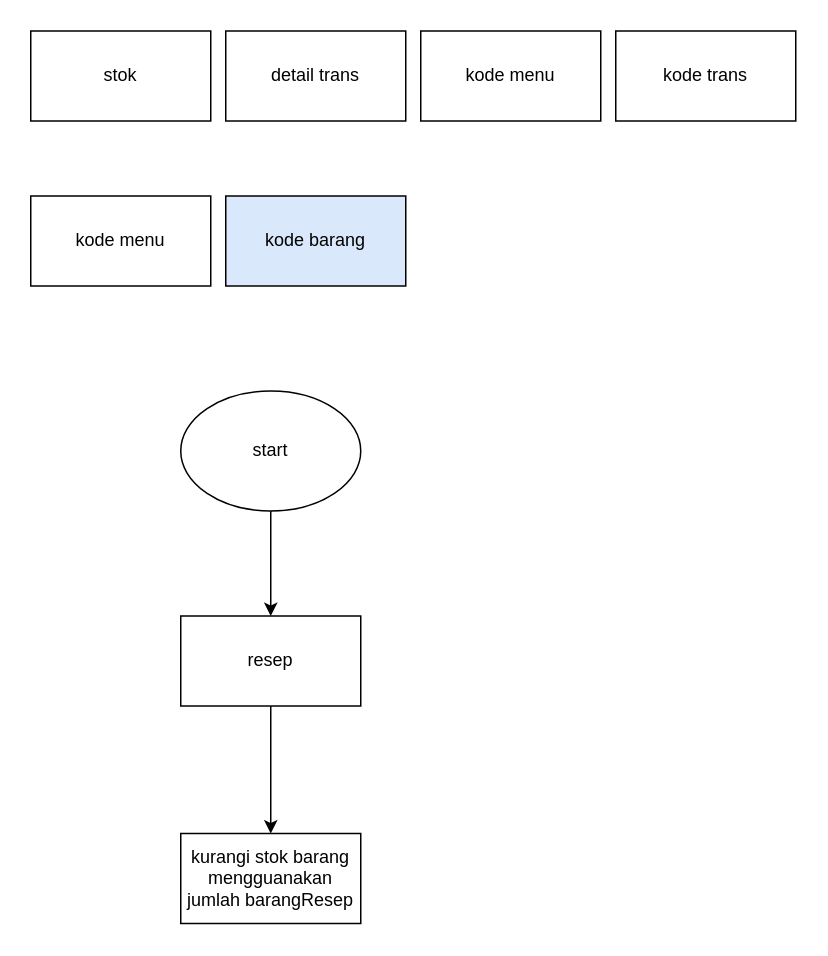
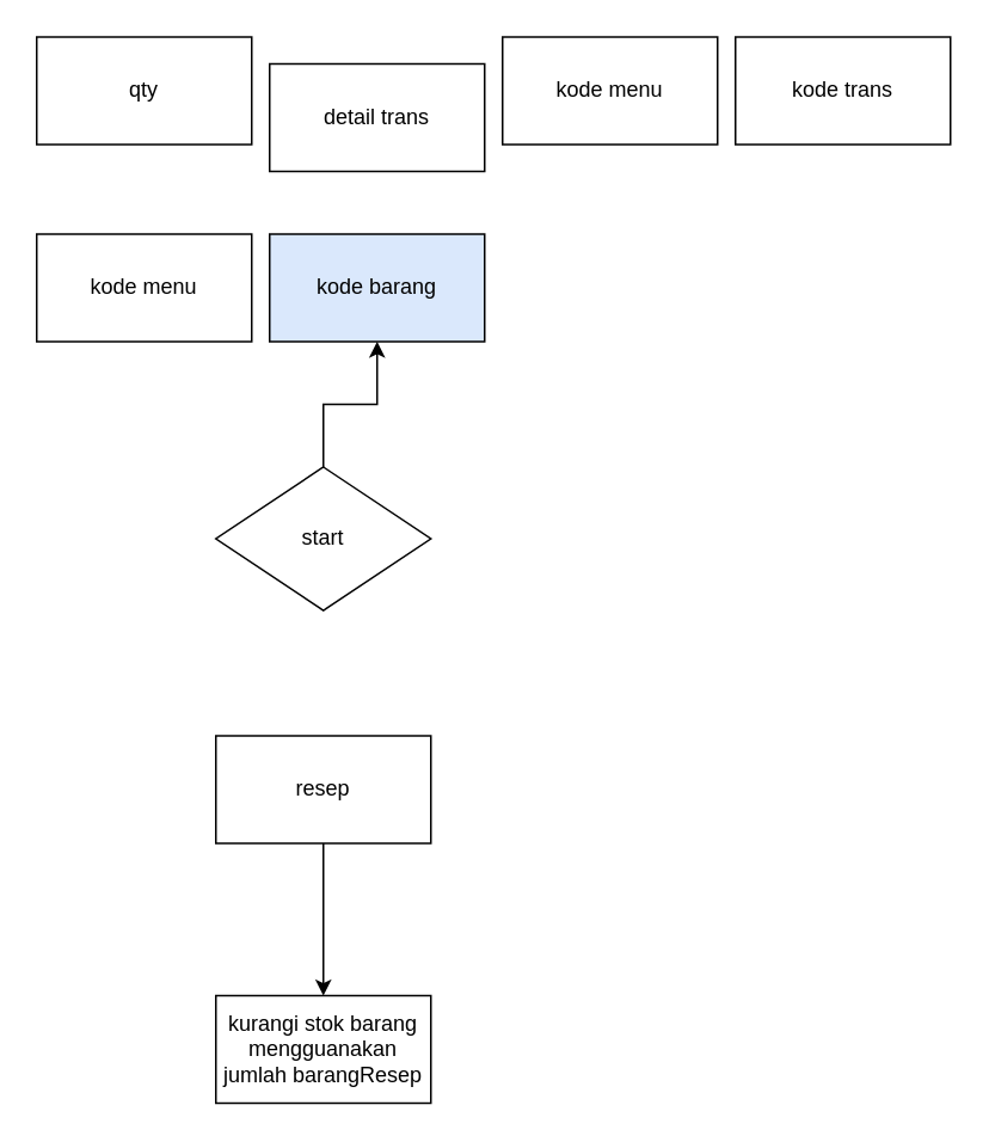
- <mxCell id="2" value="stok" style="rounded=0;whiteSpace=wrap;html=1;" vertex="1" parent="1"><mxGeometry x="20" y="20" width="120" height="60" as="geometry" /></mxCell>
+ <mxCell id="2" value="qty" style="rounded=0;whiteSpace=wrap;html=1;" vertex="1" parent="1"><mxGeometry x="20" y="20" width="120" height="60" as="geometry" /></mxCell>
- <mxCell id="5" value="detail trans" style="rounded=0;whiteSpace=wrap;html=1;" vertex="1" parent="1"><mxGeometry x="150" y="20" width="120" height="60" as="geometry" /></mxCell>
+ <mxCell id="5" value="detail trans" style="rounded=0;whiteSpace=wrap;html=1;" vertex="1" parent="1"><mxGeometry x="150" y="35" width="120" height="60" as="geometry" /></mxCell>
- <mxCell id="9" value="start" style="ellipse;whiteSpace=wrap;html=1;" vertex="1" parent="1"><mxGeometry x="120" y="260" width="120" height="80" as="geometry" /></mxCell>
+ <mxCell id="9" value="start" style="rhombus;whiteSpace=wrap;html=1;" vertex="1" parent="1"><mxGeometry x="120" y="260" width="120" height="80" as="geometry" /></mxCell>
- <mxCell id="8" value="" style="edgeStyle=orthogonalEdgeStyle;rounded=0;orthogonalLoop=1;jettySize=auto;html=1;" edge="1" parent="1" source="9" target="11"><mxGeometry relative="1" as="geometry" /></mxCell>
+ <mxCell id="8" value="" style="edgeStyle=orthogonalEdgeStyle;rounded=0;orthogonalLoop=1;jettySize=auto;html=1;" edge="1" parent="1" source="9" target="7"><mxGeometry relative="1" as="geometry" /></mxCell>
